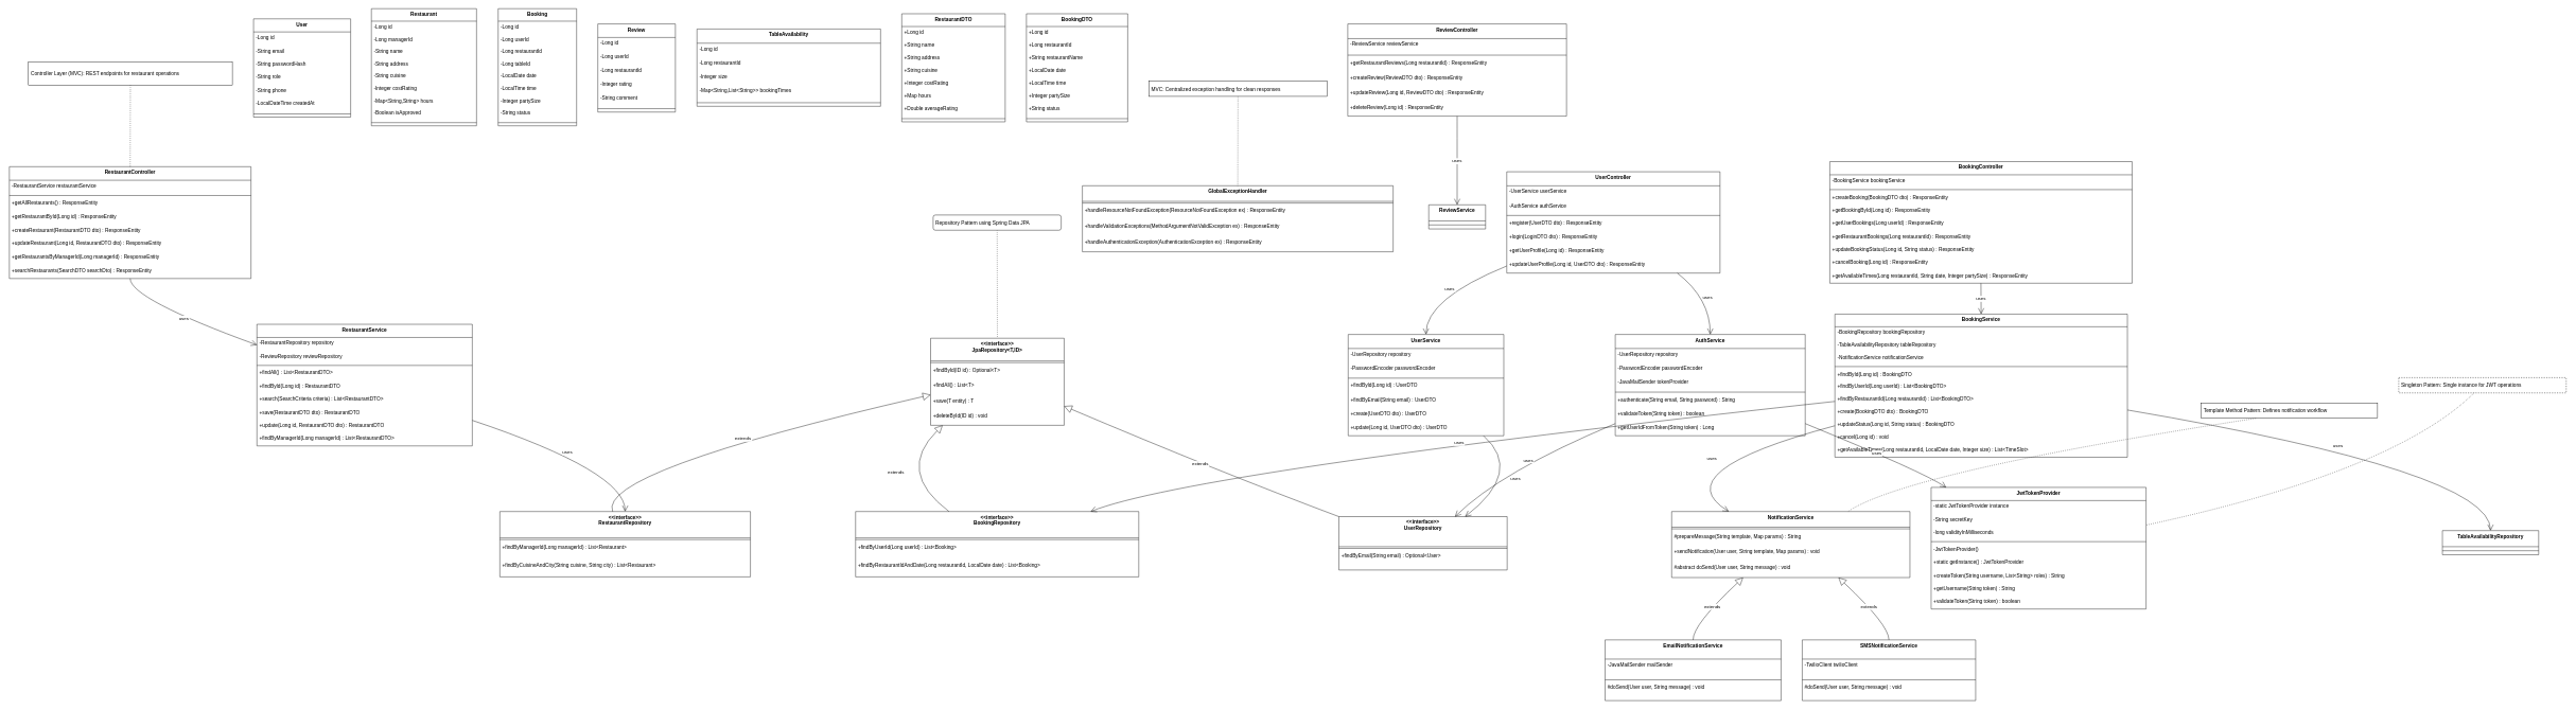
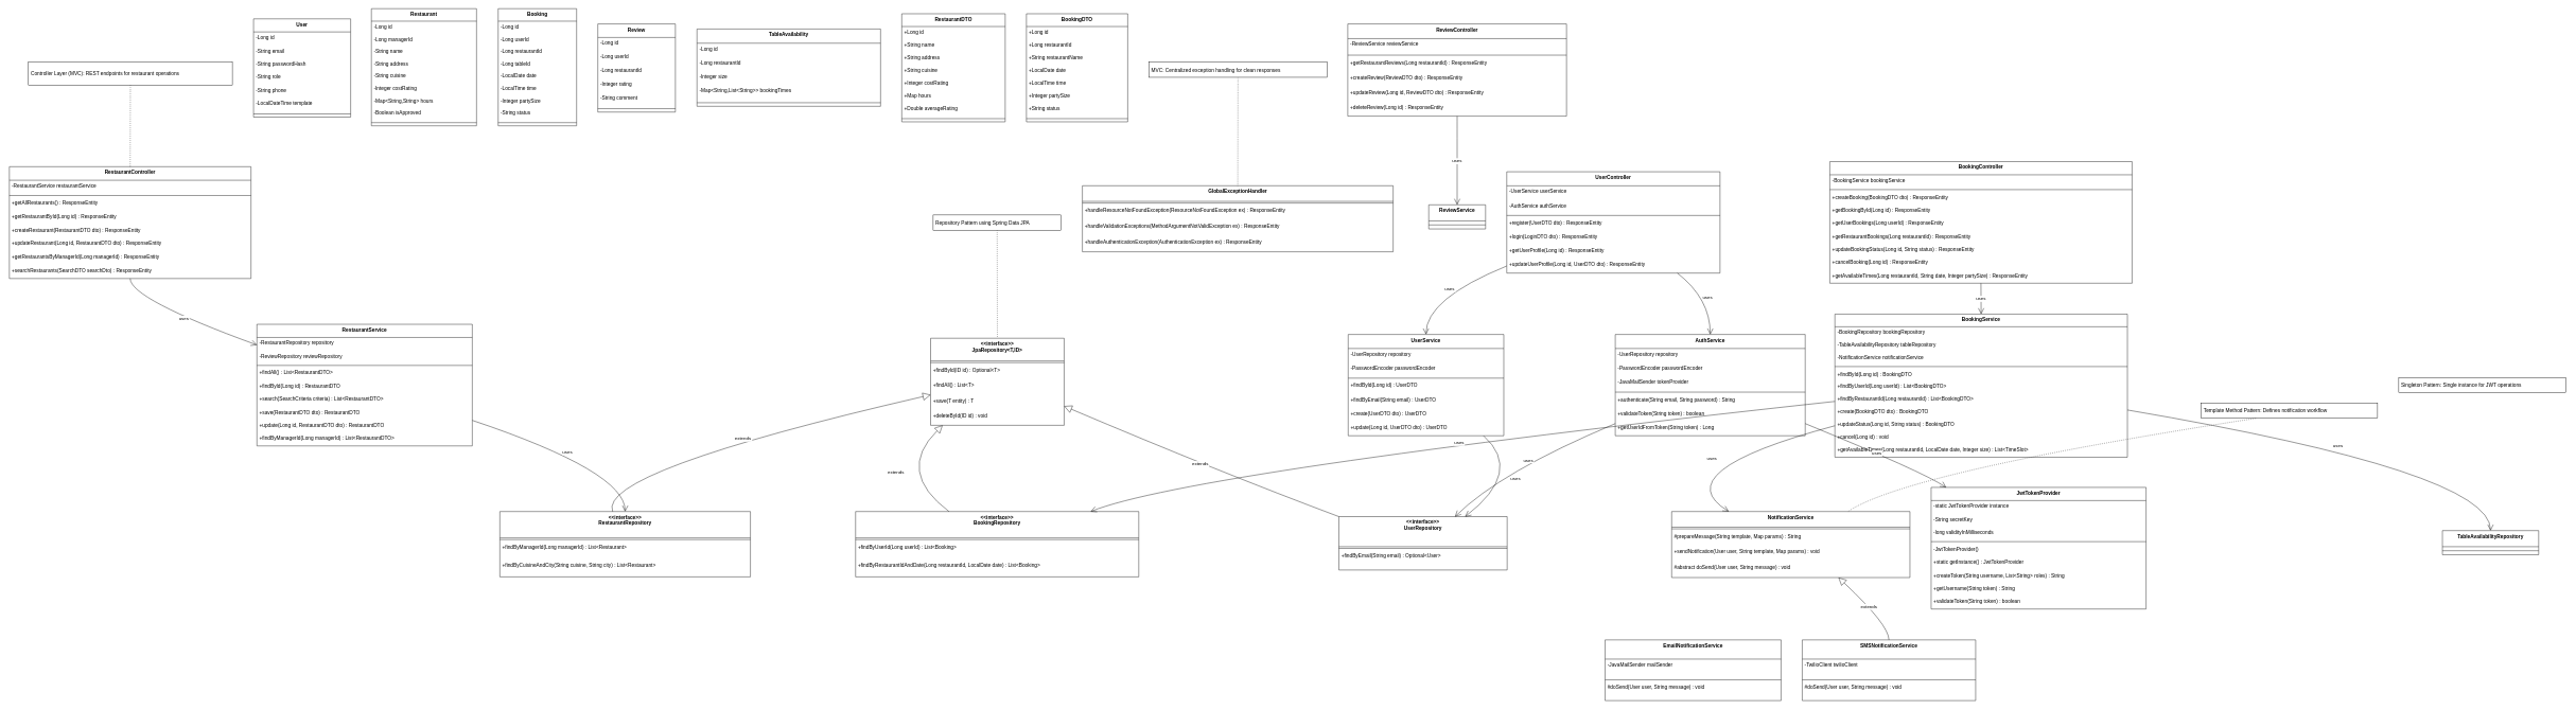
- <mxCell id="186" value="MVC: Centralized exception handling for clean responses" style="align=left;spacingLeft=4;" vertex="1" parent="1"><mxGeometry x="2708" y="191" width="420" height="36" as="geometry" /></mxCell>
+ <mxCell id="186" value="MVC: Centralized exception handling for clean responses" style="align=left;spacingLeft=4;" vertex="1" parent="1"><mxGeometry x="2708" y="146" width="420" height="36" as="geometry" /></mxCell>
- <mxCell id="42" value="-LocalDateTime createdAt" style="text;strokeColor=none;fillColor=none;align=left;verticalAlign=top;spacingLeft=4;spacingRight=4;overflow=hidden;rotatable=0;points=[[0,0.5],[1,0.5]];portConstraint=eastwest;" vertex="1" parent="36"><mxGeometry y="185.933" width="229" height="31" as="geometry" /></mxCell>
+ <mxCell id="42" value="-LocalDateTime template" style="text;strokeColor=none;fillColor=none;align=left;verticalAlign=top;spacingLeft=4;spacingRight=4;overflow=hidden;rotatable=0;points=[[0,0.5],[1,0.5]];portConstraint=eastwest;" vertex="1" parent="36"><mxGeometry y="185.933" width="229" height="31" as="geometry" /></mxCell>
- <mxCell id="183" value="Repository Pattern using Spring Data JPA" style="align=left;spacingLeft=4;rounded=1;" vertex="1" parent="1"><mxGeometry x="2199" y="507" width="302" height="36" as="geometry" /></mxCell>
+ <mxCell id="183" value="Repository Pattern using Spring Data JPA" style="align=left;spacingLeft=4;" vertex="1" parent="1"><mxGeometry x="2199" y="507" width="302" height="36" as="geometry" /></mxCell>
- <mxCell id="185" value="Singleton Pattern: Single instance for JWT operations" style="align=left;spacingLeft=4;dashed=1;" vertex="1" parent="1"><mxGeometry x="5656" y="891" width="395" height="36" as="geometry" /></mxCell>
+ <mxCell id="185" value="Singleton Pattern: Single instance for JWT operations" style="align=left;spacingLeft=4;" vertex="1" parent="1"><mxGeometry x="5656" y="891" width="395" height="36" as="geometry" /></mxCell>
- <mxCell id="190" value="" style="curved=1;dashed=1;dashPattern=2 3;startArrow=none;endArrow=none;exitX=0.45;exitY=1;entryX=1;entryY=0.31;rounded=0;" edge="1" parent="1" source="185" target="163"><mxGeometry relative="1" as="geometry"><Array as="points"><mxPoint x="5645" y="1113" /></Array></mxGeometry></mxCell>
- <mxCell id="207" value="extends" style="curved=1;startArrow=block;startSize=16;startFill=0;endArrow=none;exitX=0.3;exitY=1;entryX=0.5;entryY=0;rounded=0;" edge="1" parent="1" source="150" target="155"><mxGeometry relative="1" as="geometry"><Array as="points"><mxPoint x="3991" y="1474" /></Array></mxGeometry></mxCell>
